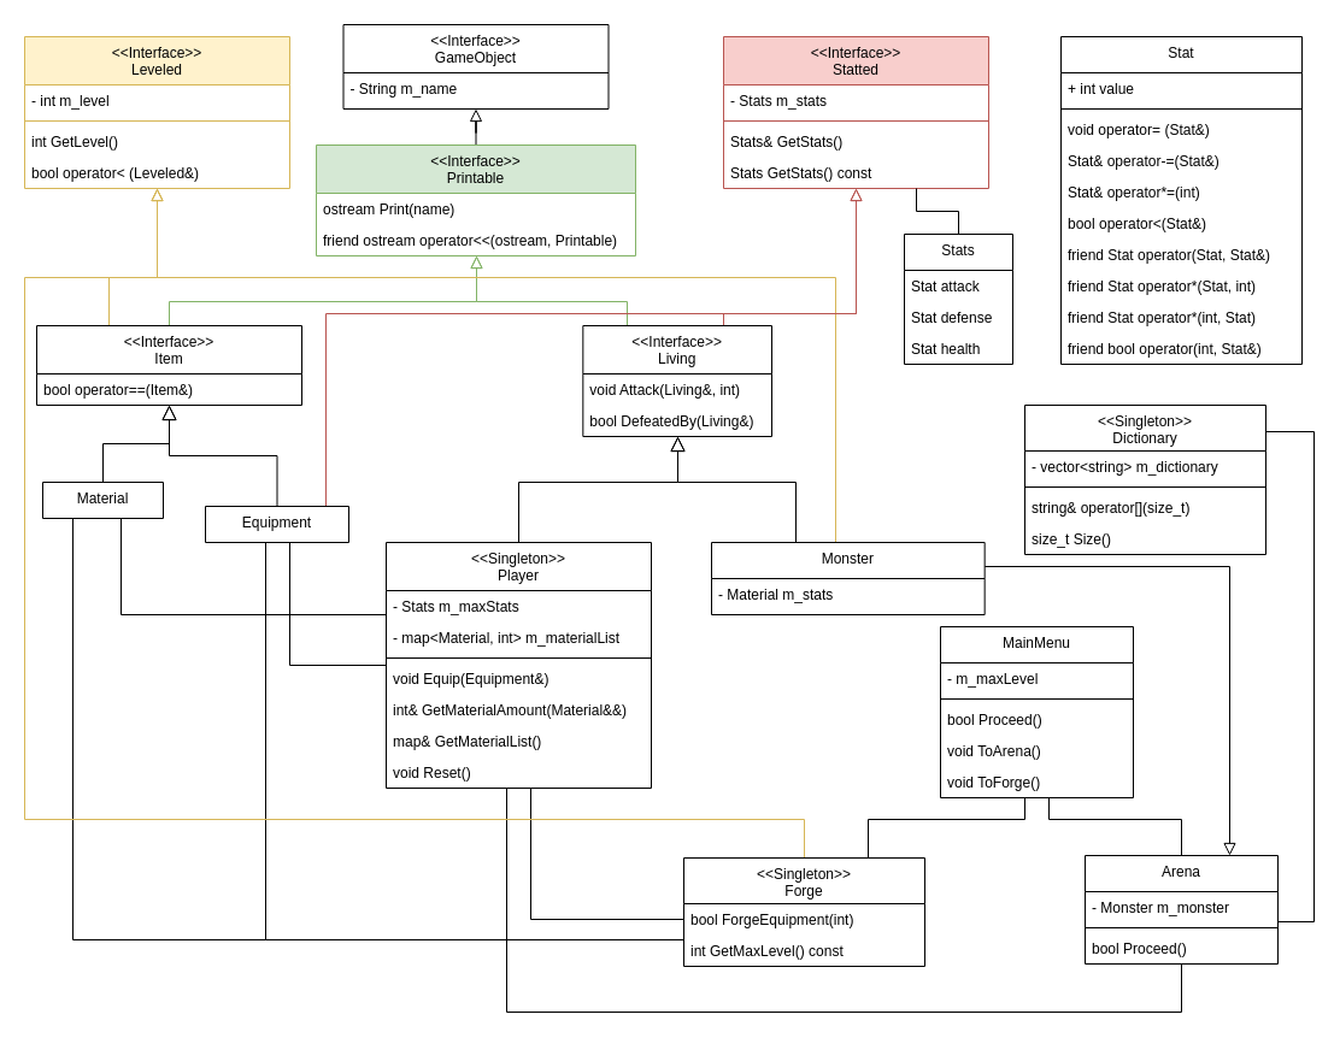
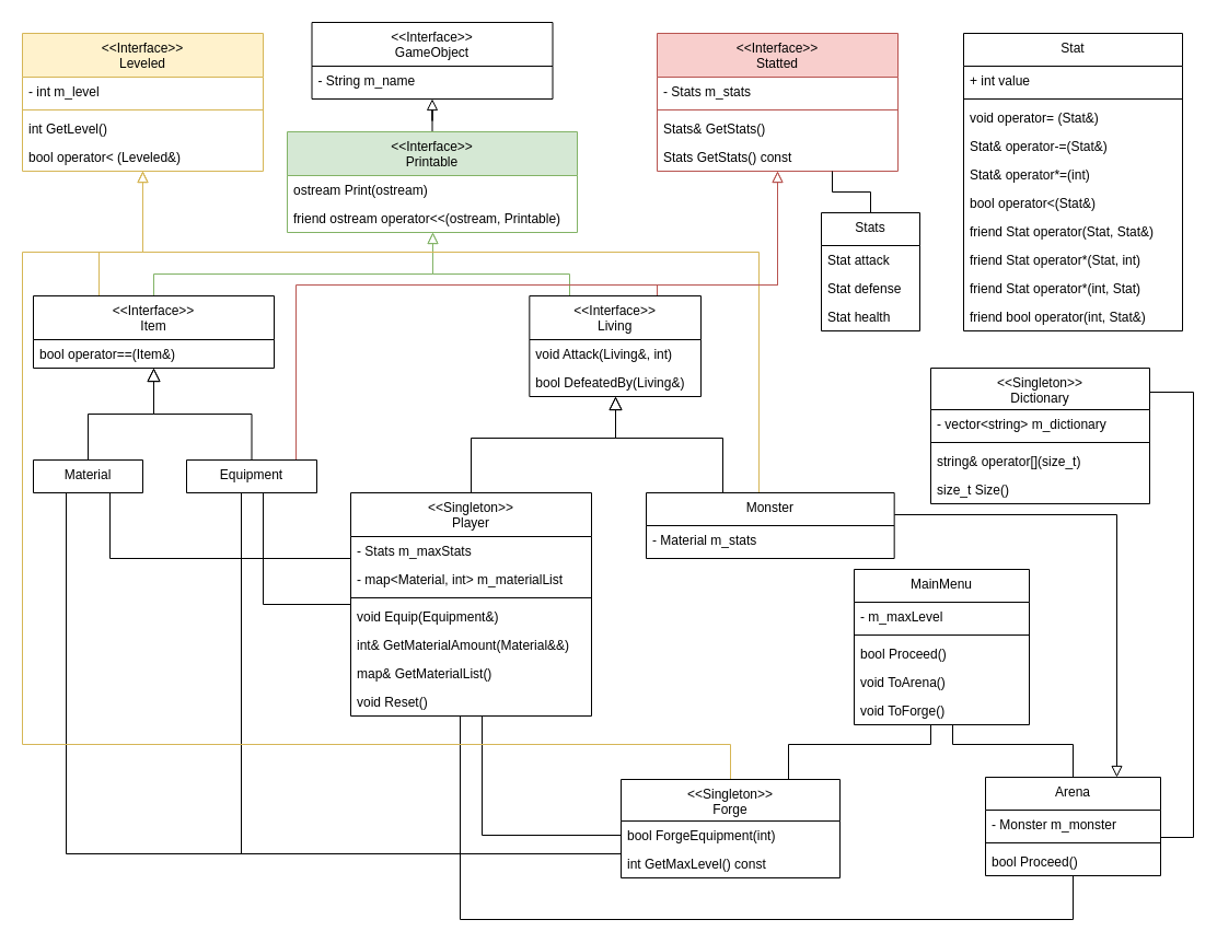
- <mxCell id="56" value="ostream Print(name)" style="text;align=left;verticalAlign=top;spacingLeft=4;spacingRight=4;overflow=hidden;rotatable=0;points=[[0,0.5],[1,0.5]];portConstraint=eastwest;" vertex="1" parent="55"><mxGeometry y="40" width="265" height="26" as="geometry" /></mxCell>
+ <mxCell id="56" value="ostream Print(ostream)" style="text;align=left;verticalAlign=top;spacingLeft=4;spacingRight=4;overflow=hidden;rotatable=0;points=[[0,0.5],[1,0.5]];portConstraint=eastwest;" vertex="1" parent="55"><mxGeometry y="40" width="265" height="26" as="geometry" /></mxCell>
- <mxCell id="32" value="Material" style="swimlane;fontStyle=0;align=center;verticalAlign=top;childLayout=stackLayout;horizontal=1;startSize=40;horizontalStack=0;resizeParent=1;resizeLast=0;collapsible=1;marginBottom=0;rounded=0;shadow=0;strokeWidth=1;" parent="1" vertex="1"><mxGeometry x="35" y="400" width="100" height="30" as="geometry"><mxRectangle x="550" y="140" width="160" height="26" as="alternateBounds" /></mxGeometry></mxCell>
+ <mxCell id="32" value="Material" style="swimlane;fontStyle=0;align=center;verticalAlign=top;childLayout=stackLayout;horizontal=1;startSize=40;horizontalStack=0;resizeParent=1;resizeLast=0;collapsible=1;marginBottom=0;rounded=0;shadow=0;strokeWidth=1;" parent="1" vertex="1"><mxGeometry x="30" y="420" width="100" height="30" as="geometry"><mxRectangle x="550" y="140" width="160" height="26" as="alternateBounds" /></mxGeometry></mxCell>
